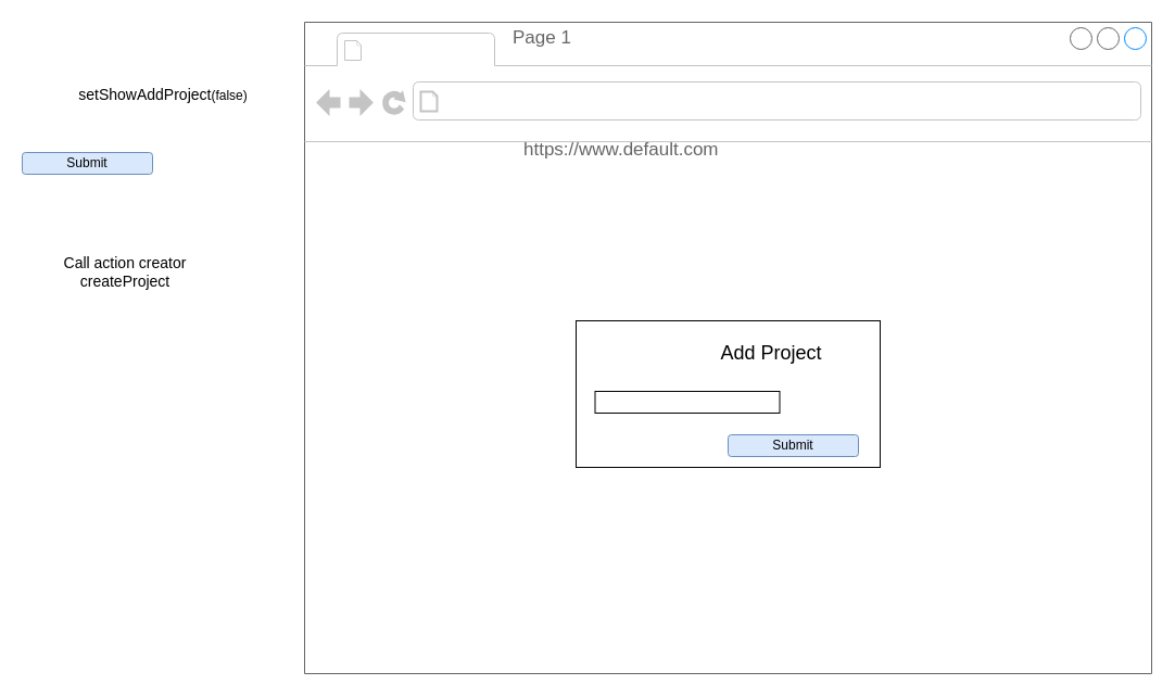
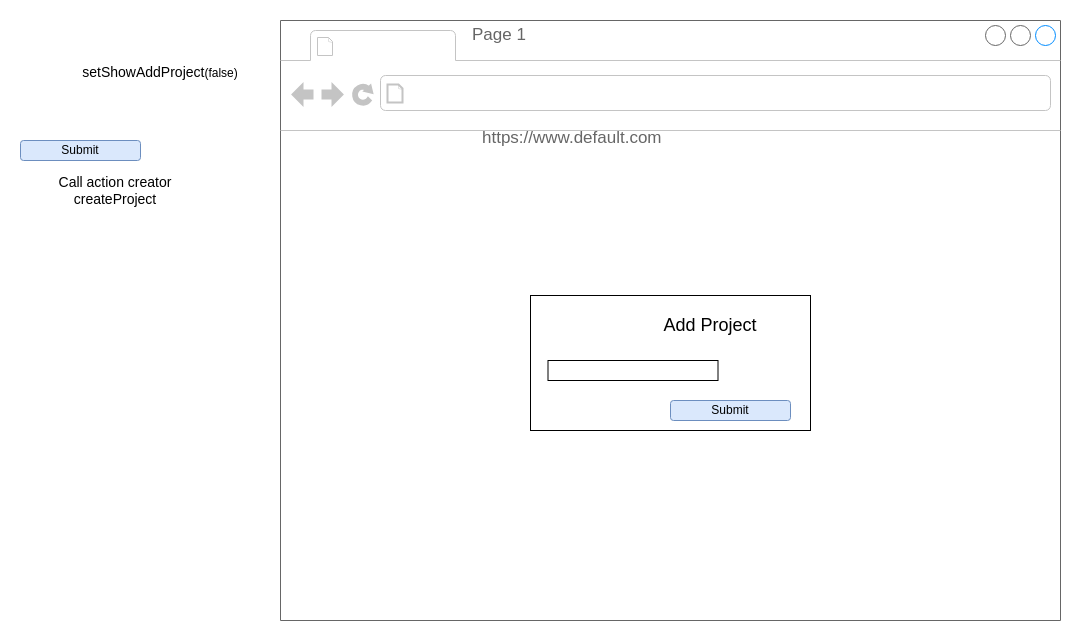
- <mxCell id="12" value="&lt;font style=&quot;font-size: 14px&quot;&gt;setShowAddProject&lt;/font&gt;(false)" style="text;html=1;strokeColor=none;fillColor=none;align=center;verticalAlign=middle;whiteSpace=wrap;rounded=0;" vertex="1" parent="1"><mxGeometry x="70" y="50.5" width="160" height="73" as="geometry" /></mxCell>
+ <mxCell id="12" value="&lt;font style=&quot;font-size: 14px&quot;&gt;setShowAddProject&lt;/font&gt;(false)" style="text;html=1;strokeColor=none;fillColor=none;align=center;verticalAlign=middle;whiteSpace=wrap;rounded=0;" vertex="1" parent="1"><mxGeometry x="80" y="35.5" width="160" height="73" as="geometry" /></mxCell>
- <mxCell id="14" value="&lt;font style=&quot;font-size: 14px&quot;&gt;Call action creator createProject&lt;/font&gt;" style="text;html=1;strokeColor=none;fillColor=none;align=center;verticalAlign=middle;whiteSpace=wrap;rounded=0;" vertex="1" parent="1"><mxGeometry x="20" y="230" width="190" height="40" as="geometry" /></mxCell>
+ <mxCell id="14" value="&lt;font style=&quot;font-size: 14px&quot;&gt;Call action creator createProject&lt;/font&gt;" style="text;html=1;strokeColor=none;fillColor=none;align=center;verticalAlign=middle;whiteSpace=wrap;rounded=0;" vertex="1" parent="1"><mxGeometry x="20" y="170" width="190" height="40" as="geometry" /></mxCell>
